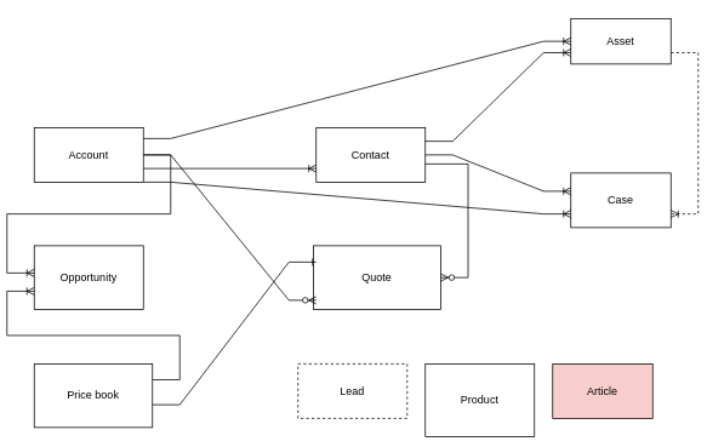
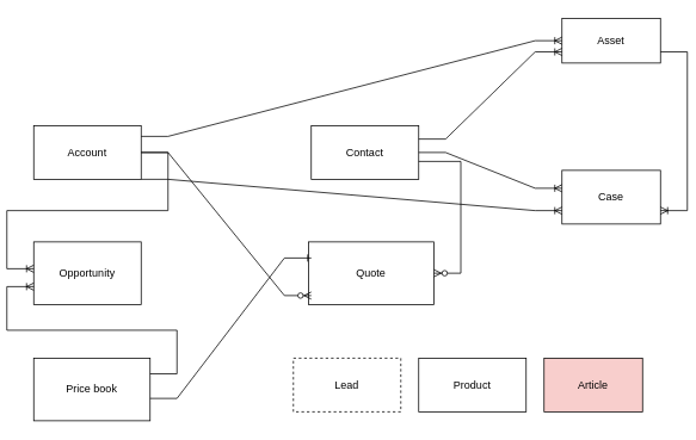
- <mxCell id="15" value="" style="edgeStyle=entityRelationEdgeStyle;fontSize=12;html=1;endArrow=ERoneToMany;rounded=0;exitX=1;exitY=0.75;exitDx=0;exitDy=0;entryX=1;entryY=0.75;entryDx=0;entryDy=0;dashed=1;" edge="1" parent="1" source="11" target="14"><mxGeometry width="100" height="100" relative="1" as="geometry"><mxPoint x="730" y="60" as="sourcePoint" /><mxPoint x="610" y="160" as="targetPoint" /></mxGeometry></mxCell>
+ <mxCell id="15" value="" style="edgeStyle=entityRelationEdgeStyle;fontSize=12;html=1;endArrow=ERoneToMany;rounded=0;exitX=1;exitY=0.75;exitDx=0;exitDy=0;entryX=1;entryY=0.75;entryDx=0;entryDy=0;" edge="1" parent="1" source="11" target="14"><mxGeometry width="100" height="100" relative="1" as="geometry"><mxPoint x="730" y="60" as="sourcePoint" /><mxPoint x="610" y="160" as="targetPoint" /></mxGeometry></mxCell>
- <mxCell id="6" value="" style="edgeStyle=entityRelationEdgeStyle;fontSize=12;html=1;endArrow=ERoneToMany;rounded=0;exitX=1;exitY=0.75;exitDx=0;exitDy=0;entryX=0;entryY=0.75;entryDx=0;entryDy=0;" edge="1" parent="1" source="4" target="5"><mxGeometry width="100" height="100" relative="1" as="geometry"><mxPoint x="170" y="220" as="sourcePoint" /><mxPoint x="270" y="120" as="targetPoint" /></mxGeometry></mxCell>
- <mxCell id="3" value="&lt;font style=&quot;vertical-align: inherit&quot;&gt;&lt;font style=&quot;vertical-align: inherit&quot;&gt;Product&lt;/font&gt;&lt;/font&gt;" style="rounded=0;whiteSpace=wrap;html=1;" vertex="1" parent="1"><mxGeometry x="450" y="400" width="120" height="80" as="geometry" /></mxCell>
+ <mxCell id="3" value="&lt;font style=&quot;vertical-align: inherit&quot;&gt;&lt;font style=&quot;vertical-align: inherit&quot;&gt;Product&lt;/font&gt;&lt;/font&gt;" style="rounded=0;whiteSpace=wrap;html=1;" vertex="1" parent="1"><mxGeometry x="450" y="400" width="120" height="60" as="geometry" /></mxCell>
